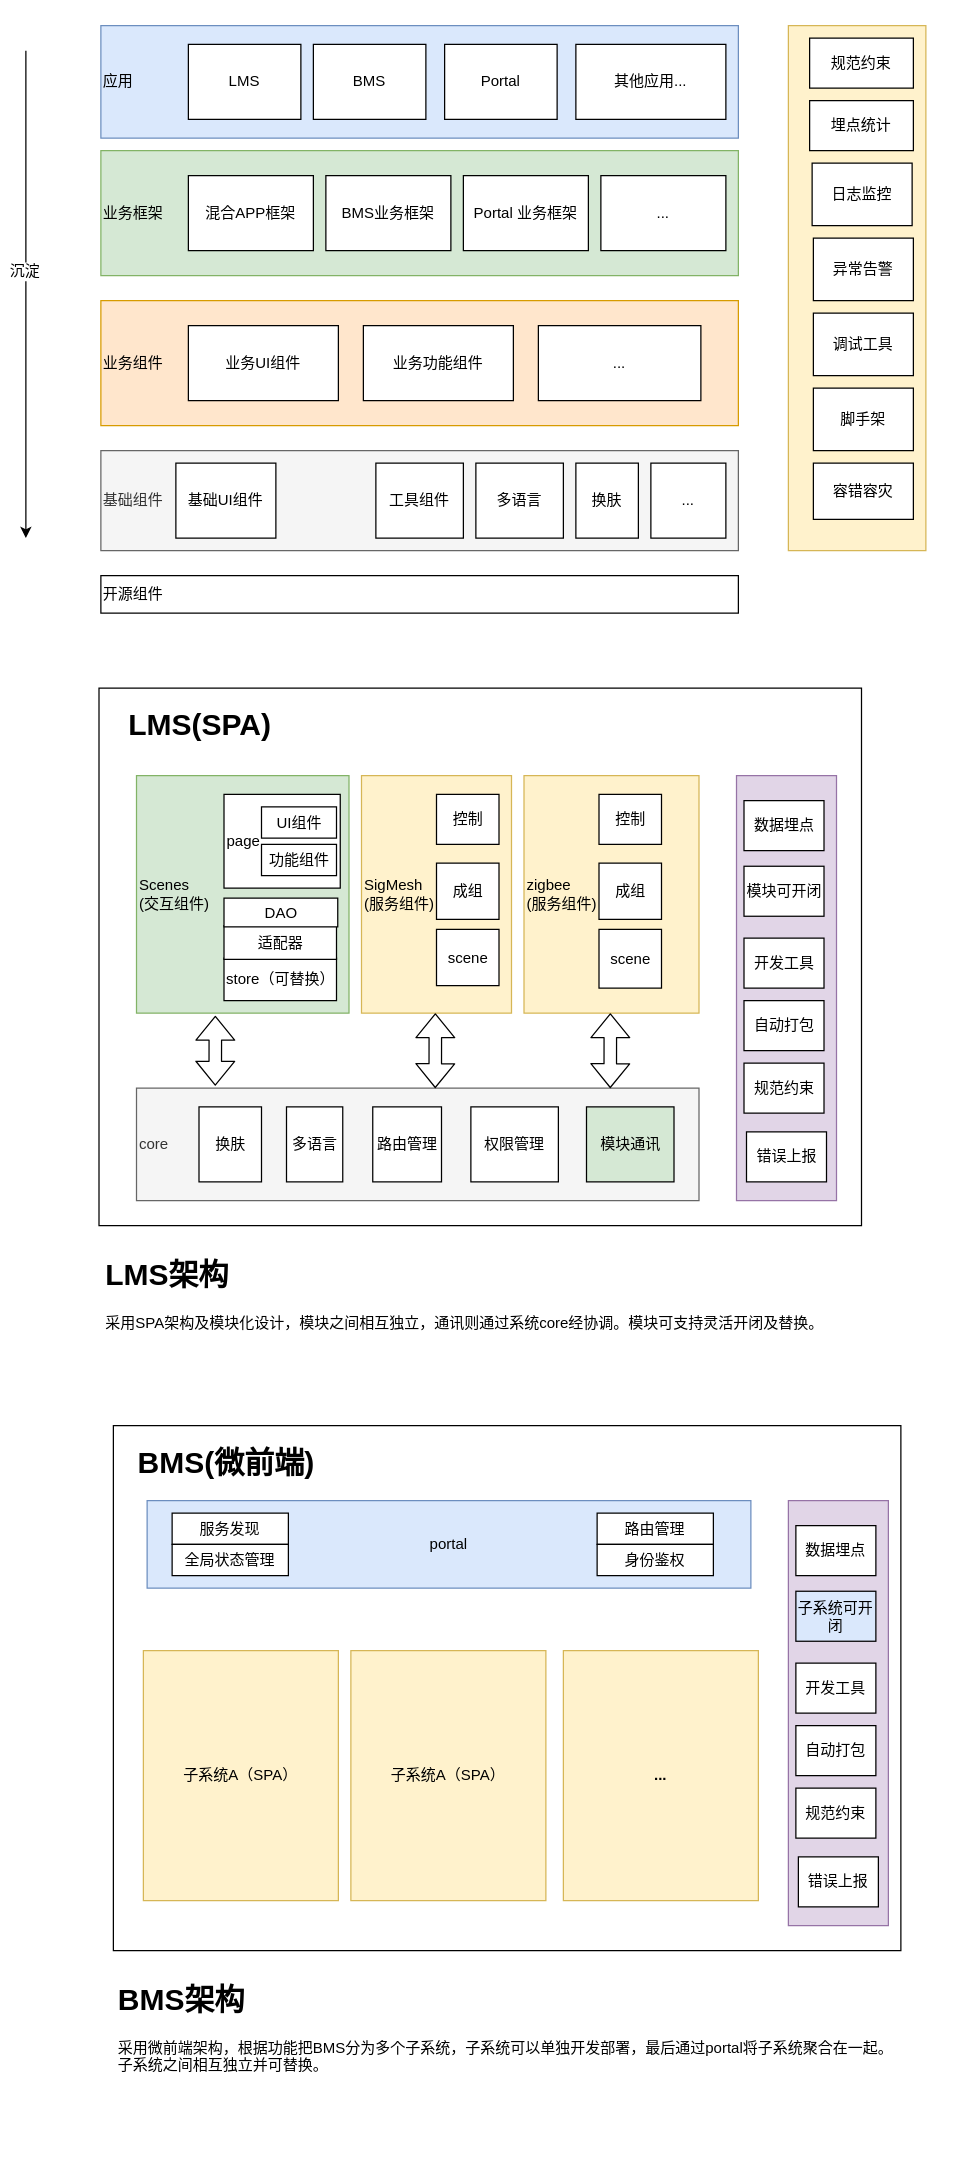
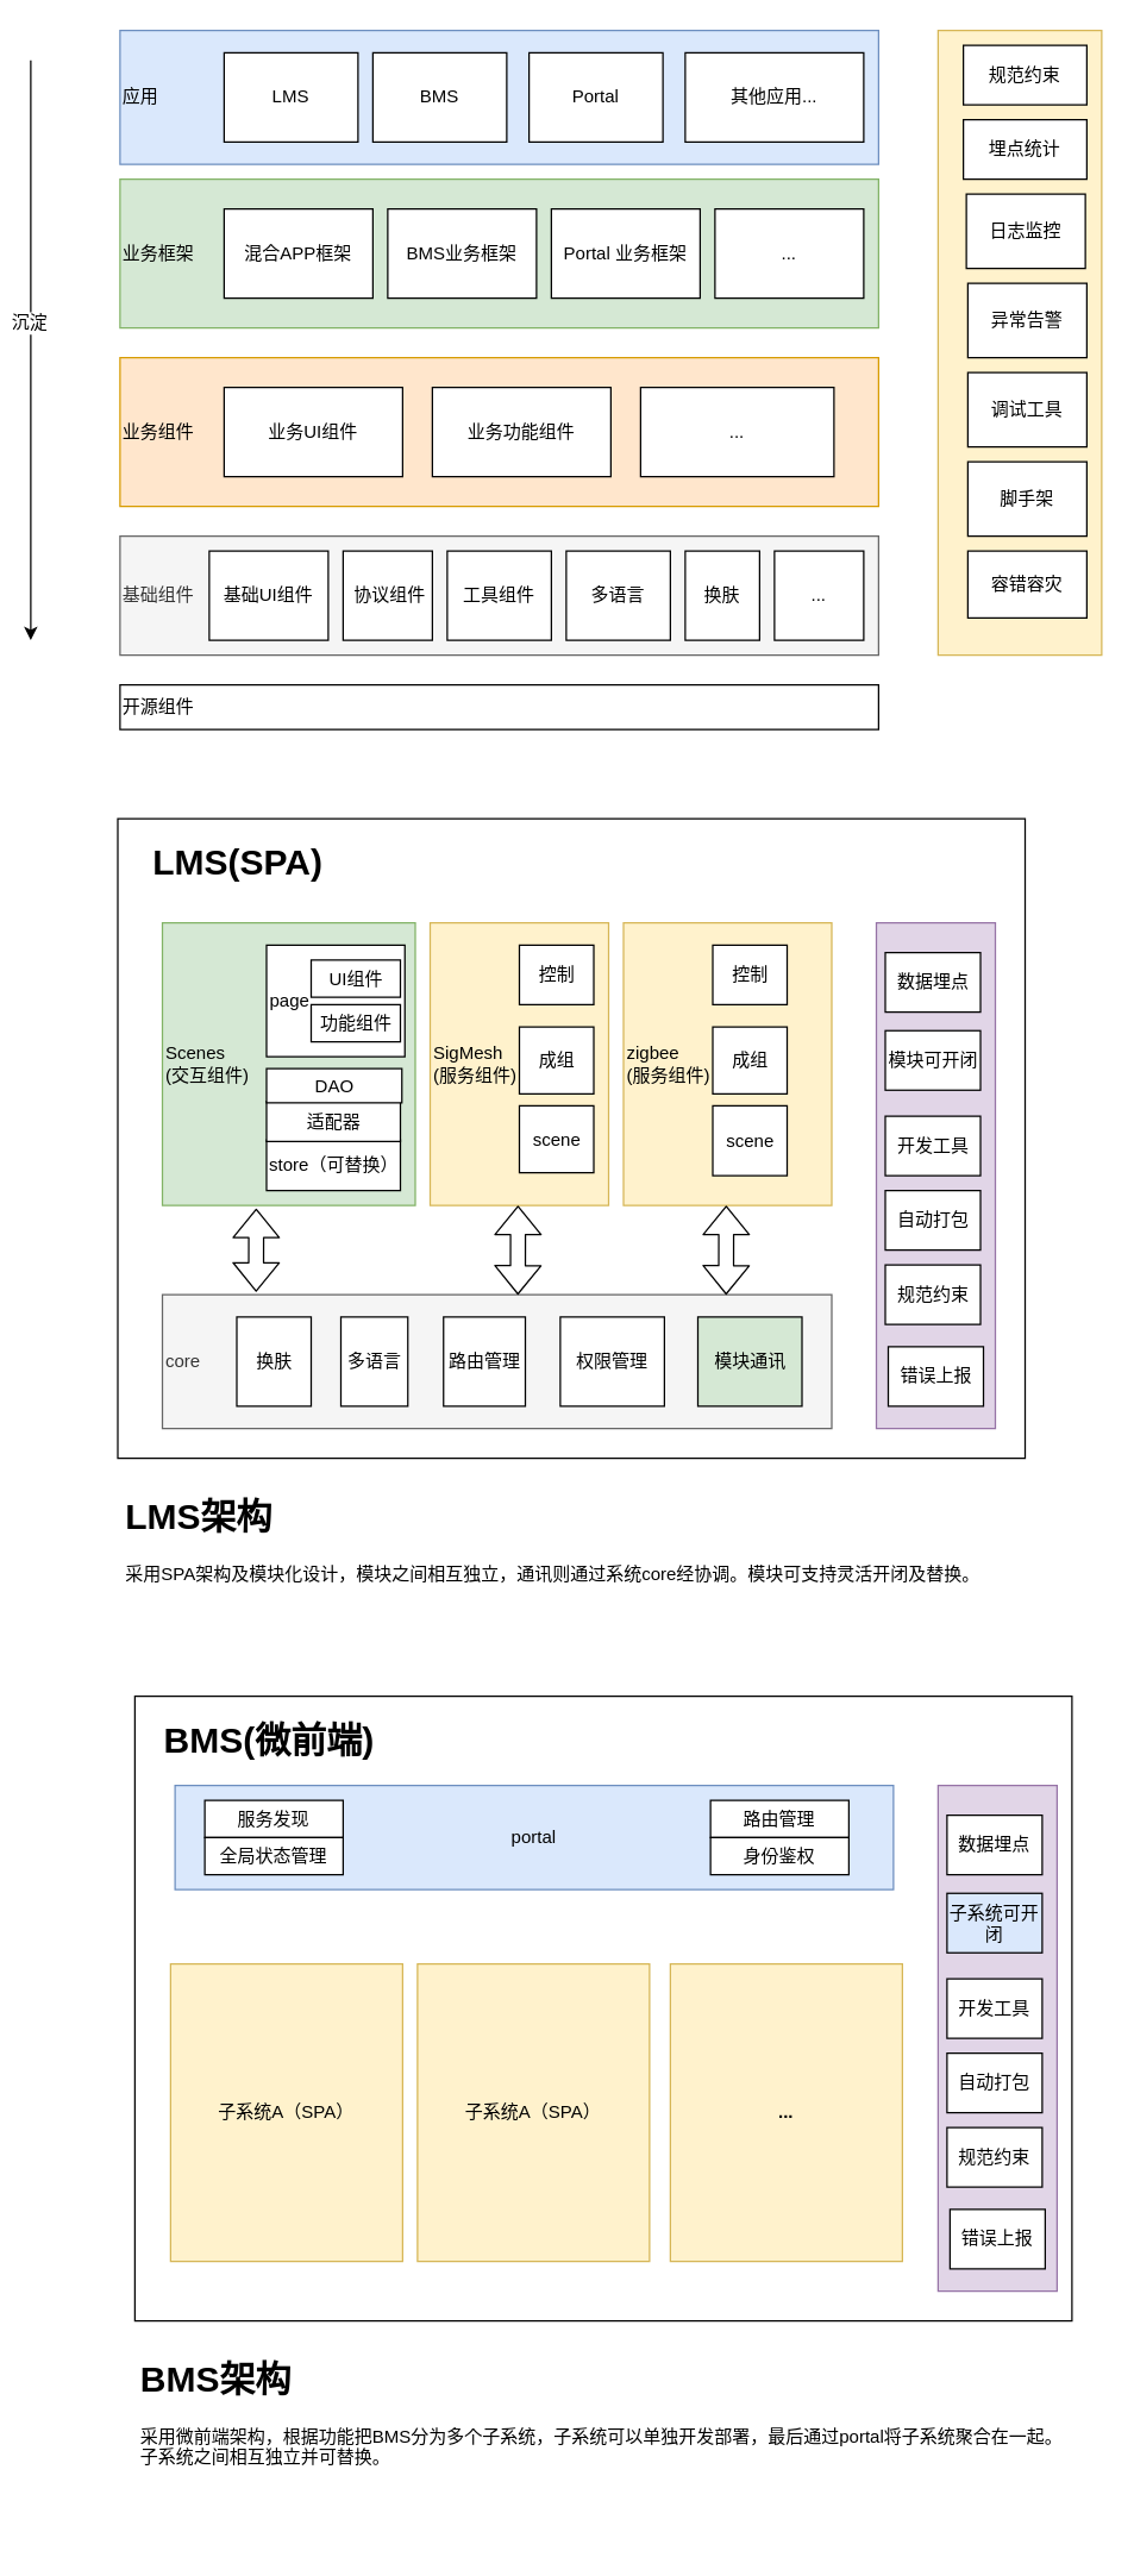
+ <mxCell id="14" value="&amp;nbsp;协议组件" style="rounded=0;whiteSpace=wrap;html=1;" parent="1" vertex="1"><mxGeometry x="230" y="370" width="60" height="60" as="geometry" /></mxCell>
